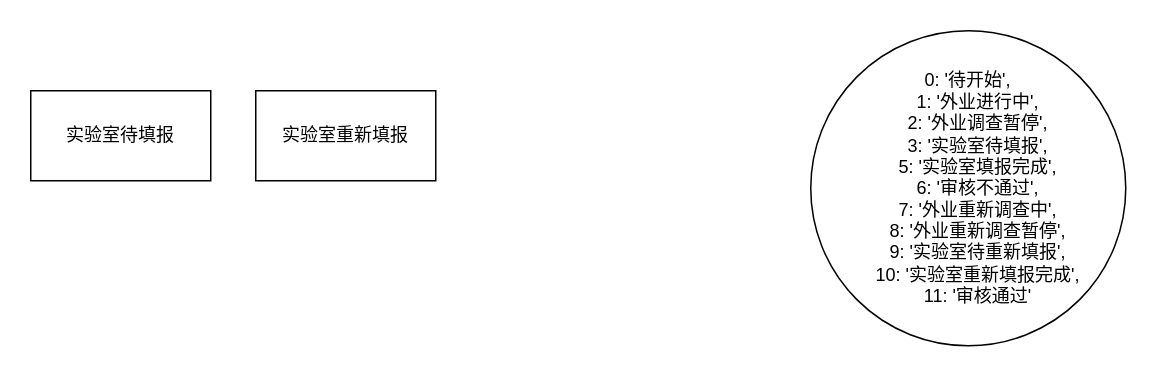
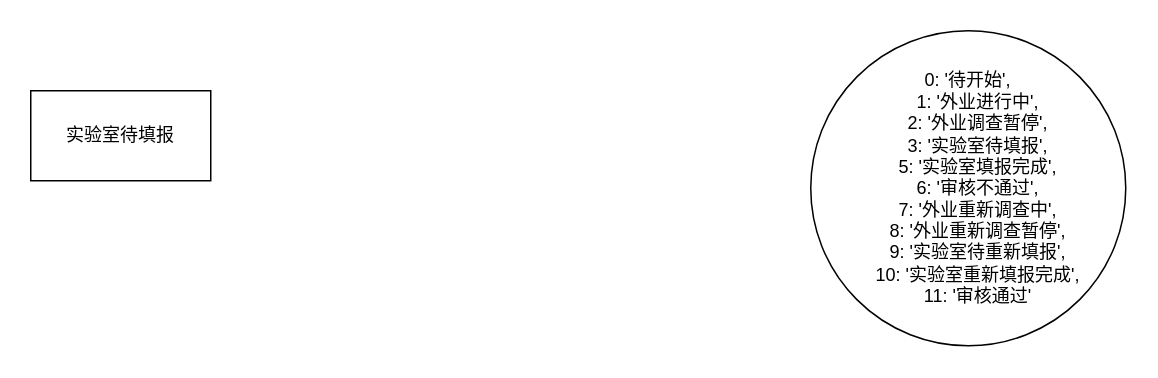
- <mxCell id="3" value="实验室重新填报" style="whiteSpace=wrap;html=1;" vertex="1" parent="1"><mxGeometry x="170" y="60" width="120" height="60" as="geometry" /></mxCell>
